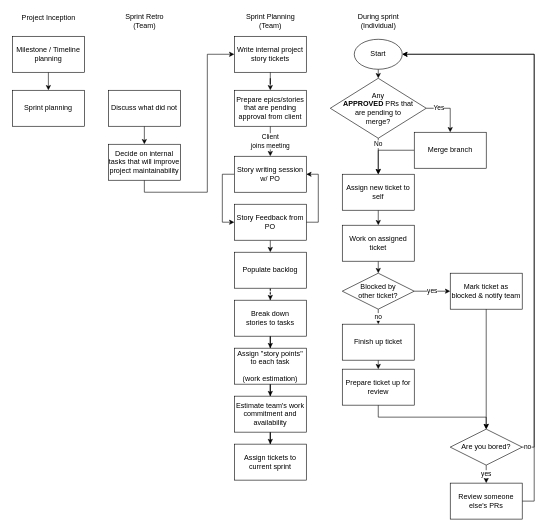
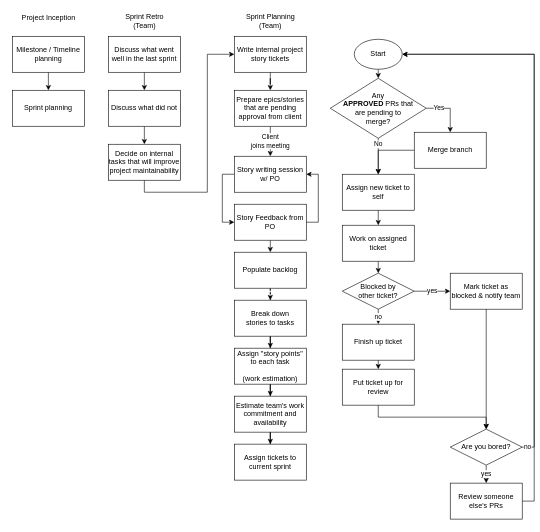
- <mxCell id="16" value="During sprint&lt;br&gt;(Individual)" style="text;html=1;align=center;verticalAlign=middle;resizable=0;points=[];autosize=1;strokeColor=none;fillColor=none;" vertex="1" parent="1"><mxGeometry x="590" y="20" width="80" height="30" as="geometry" /></mxCell>
+ <mxCell id="42" value="Discuss what went well in the last sprint" style="rounded=0;whiteSpace=wrap;html=1;" vertex="1" parent="1"><mxGeometry x="180" y="60" width="120" height="60" as="geometry" /></mxCell>
+ <mxCell id="41" style="edgeStyle=orthogonalEdgeStyle;rounded=0;orthogonalLoop=1;jettySize=auto;html=1;exitX=0.5;exitY=1;exitDx=0;exitDy=0;entryX=0.5;entryY=0;entryDx=0;entryDy=0;" edge="1" parent="1" source="42" target="44"><mxGeometry relative="1" as="geometry" /></mxCell>
- <mxCell id="26" value="Prepare ticket up for review" style="rounded=0;whiteSpace=wrap;html=1;" vertex="1" parent="1"><mxGeometry x="570" y="615" width="120" height="60" as="geometry" /></mxCell>
+ <mxCell id="26" value="Put ticket up for review" style="rounded=0;whiteSpace=wrap;html=1;" vertex="1" parent="1"><mxGeometry x="570" y="615" width="120" height="60" as="geometry" /></mxCell>
